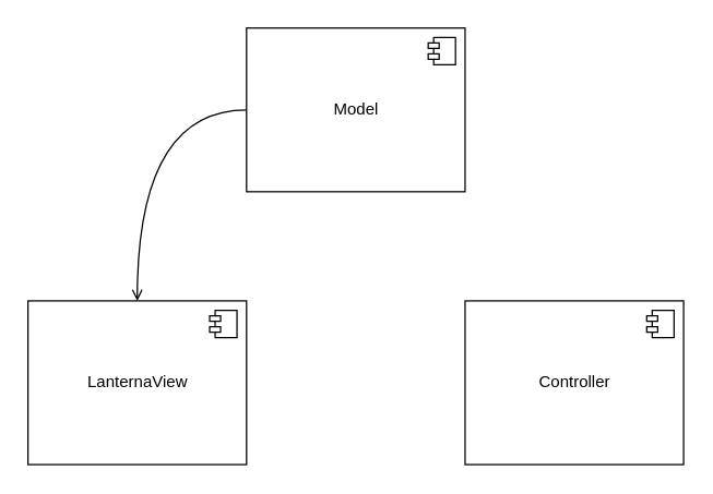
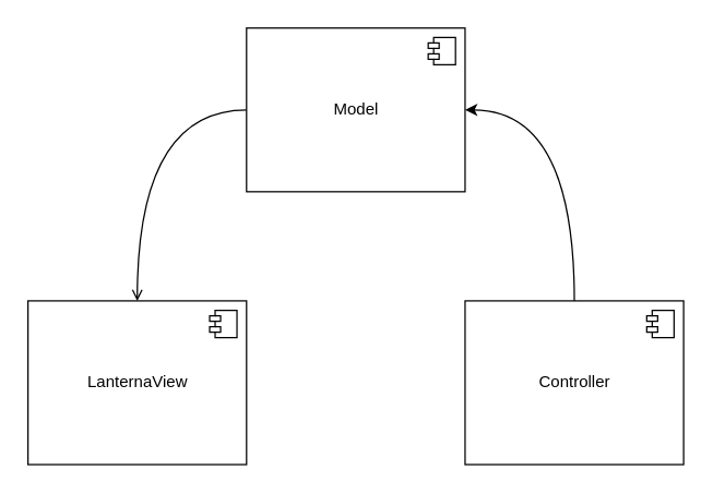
+ <mxCell id="4" style="edgeStyle=orthogonalEdgeStyle;rounded=0;orthogonalLoop=1;jettySize=auto;html=1;curved=1;" edge="1" parent="1" source="5" target="8"><mxGeometry relative="1" as="geometry"><Array as="points"><mxPoint x="420" y="80" /></Array></mxGeometry></mxCell>
